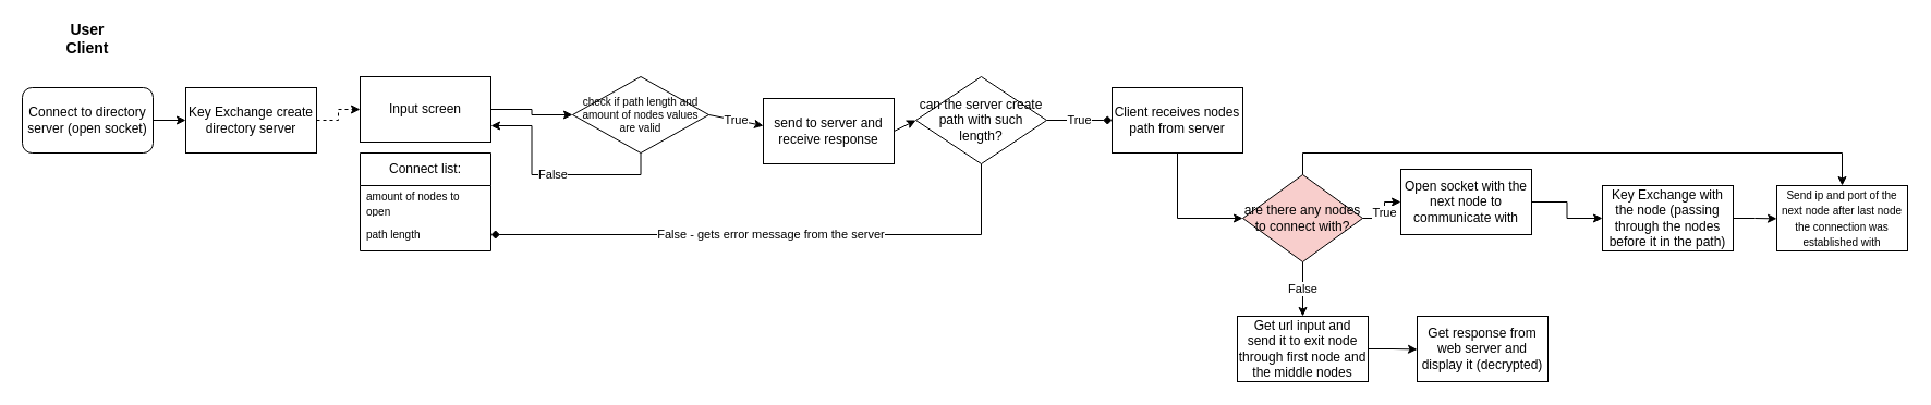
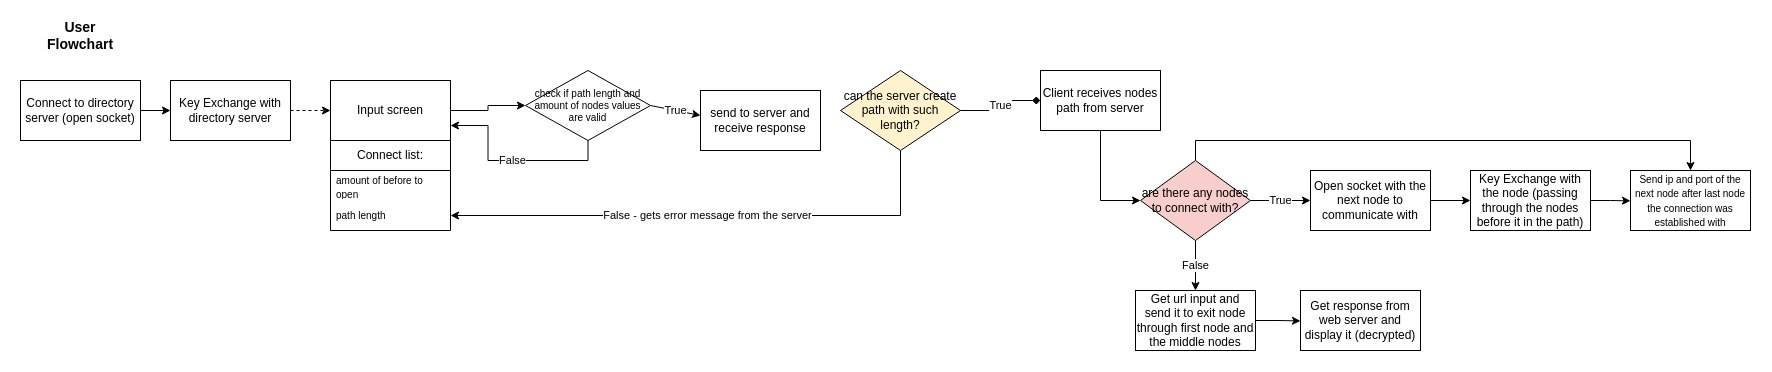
- <mxCell id="2" value="&lt;b style=&quot;font-size: 14px;&quot;&gt;User Client&lt;br&gt;&lt;/b&gt;" style="text;html=1;align=center;verticalAlign=middle;whiteSpace=wrap;rounded=0;" parent="1" vertex="1"><mxGeometry x="50" y="20" width="60" height="30" as="geometry" /></mxCell>
+ <mxCell id="2" value="&lt;b style=&quot;font-size: 14px;&quot;&gt;User Flowchart&lt;br&gt;&lt;/b&gt;" style="text;html=1;align=center;verticalAlign=middle;whiteSpace=wrap;rounded=0;" parent="1" vertex="1"><mxGeometry x="50" y="20" width="60" height="30" as="geometry" /></mxCell>
- <mxCell id="4" value="Input screen" style="rounded=0;whiteSpace=wrap;html=1;" parent="1" vertex="1"><mxGeometry x="330" y="70" width="120" height="60" as="geometry" /></mxCell>
+ <mxCell id="4" value="Input screen" style="rounded=0;whiteSpace=wrap;html=1;" parent="1" vertex="1"><mxGeometry x="330" y="80" width="120" height="60" as="geometry" /></mxCell>
- <mxCell id="19" value="Connect to directory server (open socket)" style="whiteSpace=wrap;html=1;rounded=1;" parent="1" vertex="1"><mxGeometry x="20" y="80" width="120" height="60" as="geometry" /></mxCell>
+ <mxCell id="19" value="Connect to directory server (open socket)" style="rounded=0;whiteSpace=wrap;html=1;" parent="1" vertex="1"><mxGeometry x="20" y="80" width="120" height="60" as="geometry" /></mxCell>
- <mxCell id="21" value="Key Exchange create directory server" style="rounded=0;whiteSpace=wrap;html=1;" parent="1" vertex="1"><mxGeometry x="170" y="80" width="120" height="60" as="geometry" /></mxCell>
+ <mxCell id="21" value="Key Exchange with directory server" style="rounded=0;whiteSpace=wrap;html=1;" parent="1" vertex="1"><mxGeometry x="170" y="80" width="120" height="60" as="geometry" /></mxCell>
- <mxCell id="15" value="can the server create path with such length?" style="rhombus;whiteSpace=wrap;html=1;" parent="1" vertex="1"><mxGeometry x="840" y="70" width="120" height="80" as="geometry" /></mxCell>
+ <mxCell id="15" value="can the server create path with such length?" style="rhombus;whiteSpace=wrap;html=1;fillColor=#fff2cc;" parent="1" vertex="1"><mxGeometry x="840" y="70" width="120" height="80" as="geometry" /></mxCell>
- <mxCell id="17" value="Client receives nodes path from server" style="rounded=0;whiteSpace=wrap;html=1;" parent="1" vertex="1"><mxGeometry x="1020" y="80" width="120" height="60" as="geometry" /></mxCell>
+ <mxCell id="17" value="Client receives nodes path from server" style="rounded=0;whiteSpace=wrap;html=1;" parent="1" vertex="1"><mxGeometry x="1040" y="70" width="120" height="60" as="geometry" /></mxCell>
- <mxCell id="12" value="" style="endArrow=classic;html=1;rounded=0;exitX=1;exitY=0.5;exitDx=0;exitDy=0;entryX=0;entryY=0.5;entryDx=0;entryDy=0;" parent="1" source="11" target="15" edge="1"><mxGeometry width="50" height="50" relative="1" as="geometry"><mxPoint x="930" y="170" as="sourcePoint" /><mxPoint x="890" y="110" as="targetPoint" /></mxGeometry></mxCell>
- <mxCell id="6" value="&lt;font style=&quot;font-size: 10px;&quot;&gt;amount of nodes to open&lt;/font&gt;" style="text;strokeColor=none;fillColor=none;align=left;verticalAlign=middle;spacingLeft=4;spacingRight=4;overflow=hidden;points=[[0,0.5],[1,0.5]];portConstraint=eastwest;rotatable=0;whiteSpace=wrap;html=1;" parent="5" vertex="1"><mxGeometry y="30" width="120" height="30" as="geometry" /></mxCell>
+ <mxCell id="6" value="&lt;font style=&quot;font-size: 10px;&quot;&gt;amount of before to open&lt;/font&gt;" style="text;strokeColor=none;fillColor=none;align=left;verticalAlign=middle;spacingLeft=4;spacingRight=4;overflow=hidden;points=[[0,0.5],[1,0.5]];portConstraint=eastwest;rotatable=0;whiteSpace=wrap;html=1;" parent="5" vertex="1"><mxGeometry y="30" width="120" height="30" as="geometry" /></mxCell>
- <mxCell id="23" value="Open socket with the next node to communicate with" style="rounded=0;whiteSpace=wrap;html=1;" parent="1" vertex="1"><mxGeometry x="1285" y="155" width="120" height="60" as="geometry" /></mxCell>
+ <mxCell id="23" value="Open socket with the next node to communicate with" style="rounded=0;whiteSpace=wrap;html=1;" parent="1" vertex="1"><mxGeometry x="1310" y="170" width="120" height="60" as="geometry" /></mxCell>
- <mxCell id="13" value="False - gets error message from the server" style="edgeStyle=orthogonalEdgeStyle;rounded=0;orthogonalLoop=1;jettySize=auto;html=1;exitX=0.5;exitY=1;exitDx=0;exitDy=0;entryX=1;entryY=0.5;entryDx=0;entryDy=0;endArrow=diamond;" parent="1" source="15" target="7" edge="1"><mxGeometry relative="1" as="geometry"><mxPoint x="899.529" y="190" as="targetPoint" /></mxGeometry></mxCell>
+ <mxCell id="13" value="False - gets error message from the server" style="edgeStyle=orthogonalEdgeStyle;rounded=0;orthogonalLoop=1;jettySize=auto;html=1;exitX=0.5;exitY=1;exitDx=0;exitDy=0;entryX=1;entryY=0.5;entryDx=0;entryDy=0;" parent="1" source="15" target="7" edge="1"><mxGeometry relative="1" as="geometry"><mxPoint x="899.529" y="190" as="targetPoint" /></mxGeometry></mxCell>
